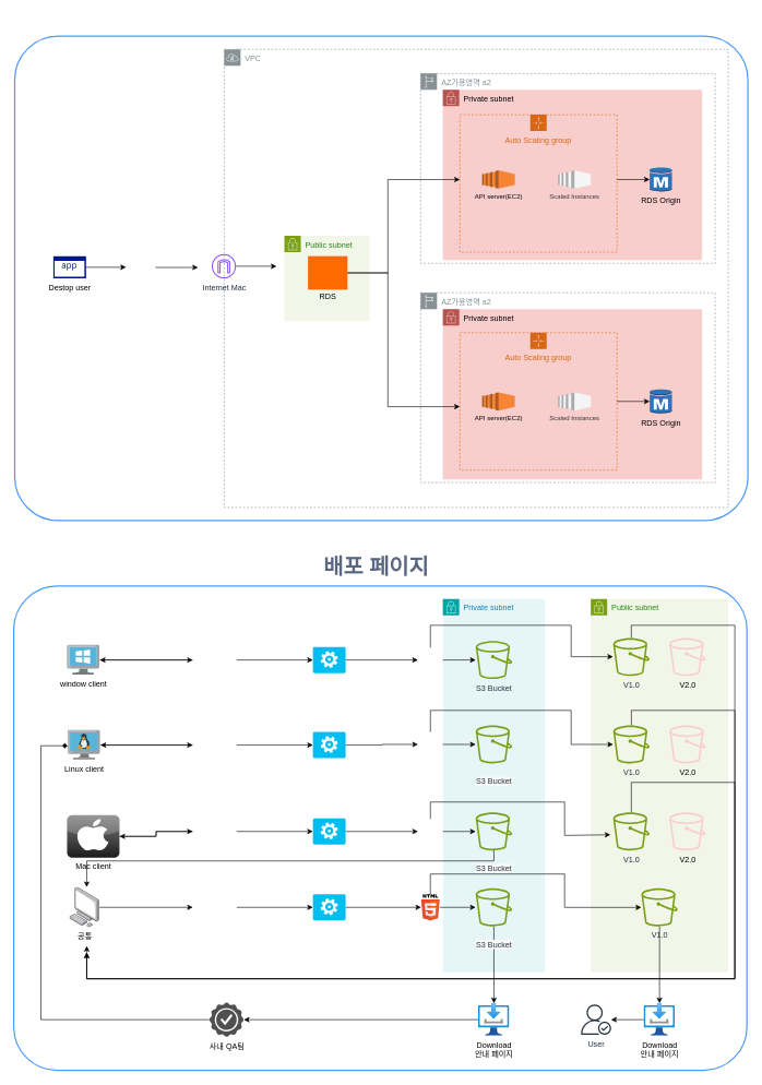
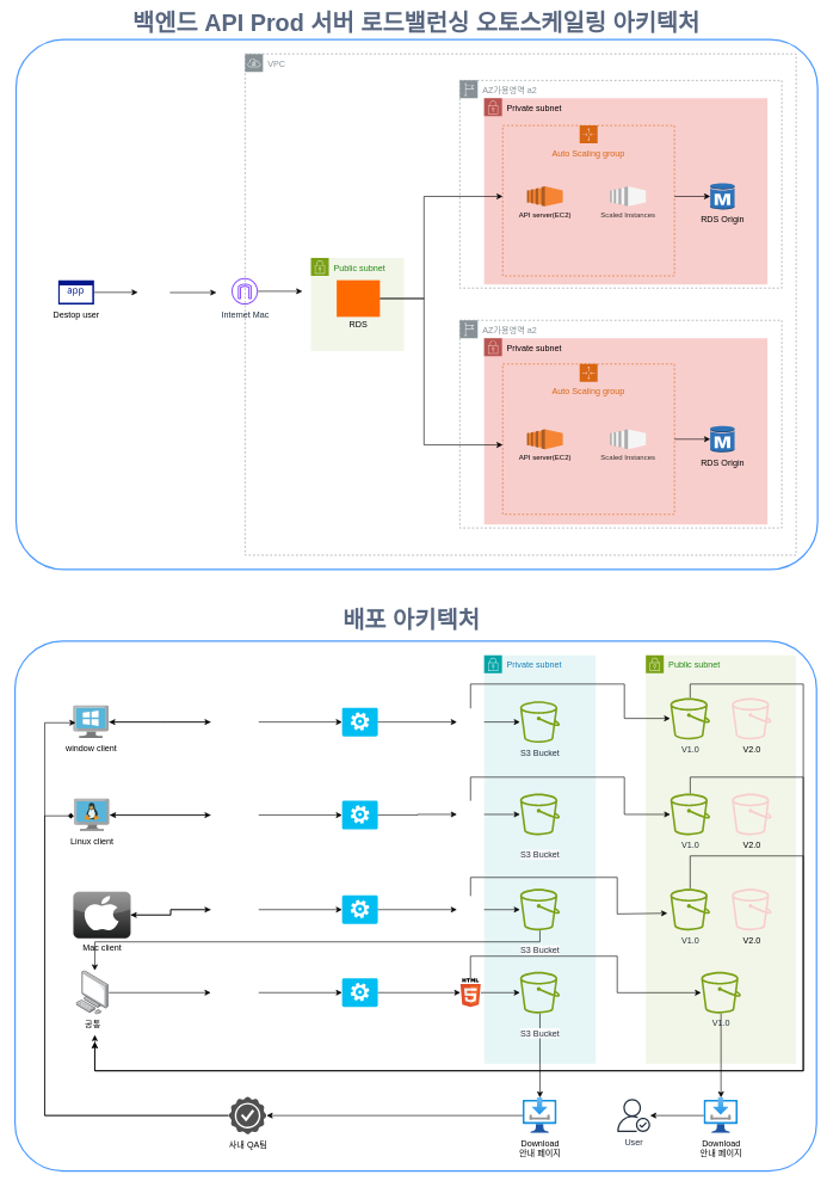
+ <mxCell id="4" value="&lt;font style=&quot;font-size: 33px;&quot;&gt;백엔드 API&amp;nbsp;Prod&amp;nbsp;서버 로드밸런싱 오토스케일링 아키텍처&lt;/font&gt;" style="fillColor=none;strokeColor=none;html=1;fontSize=12;fontStyle=0;align=center;fontColor=#596780;fontStyle=1;fontSize=11;container=0;" parent="2" vertex="1"><mxGeometry x="27" width="1063" height="20" as="geometry" /></mxCell>
- <mxCell id="40" value="&lt;span style=&quot;font-size: 33px;&quot;&gt;배포 페이지&lt;/span&gt;" style="fillColor=none;strokeColor=none;html=1;fontSize=12;fontStyle=0;align=center;fontColor=#596780;fontStyle=1;fontSize=11" vertex="1" parent="29"><mxGeometry x="21.5" width="1063" height="20" as="geometry" /></mxCell>
+ <mxCell id="40" value="&lt;span style=&quot;font-size: 33px;&quot;&gt;배포 아키텍처&lt;/span&gt;" style="fillColor=none;strokeColor=none;html=1;fontSize=12;fontStyle=0;align=center;fontColor=#596780;fontStyle=1;fontSize=11" vertex="1" parent="29"><mxGeometry x="21.5" width="1063" height="20" as="geometry" /></mxCell>
+ <mxCell id="90" style="edgeStyle=orthogonalEdgeStyle;rounded=0;orthogonalLoop=1;jettySize=auto;html=1;entryX=0.065;entryY=0.522;entryDx=0;entryDy=0;entryPerimeter=0;" edge="1" parent="29" source="91" target="42"><mxGeometry relative="1" as="geometry"><mxPoint x="41.5" y="160" as="targetPoint" /><Array as="points"><mxPoint x="41.5" y="703" /><mxPoint x="41.5" y="154" /></Array></mxGeometry></mxCell>
- <mxCell id="96" value="User" style="sketch=0;outlineConnect=0;fontColor=#232F3E;gradientColor=none;fillColor=#232F3D;strokeColor=none;dashed=0;verticalLabelPosition=bottom;verticalAlign=top;align=center;html=1;fontSize=12;fontStyle=0;aspect=fixed;pointerEvents=1;shape=mxgraph.aws4.authenticated_user;" vertex="1" parent="29"><mxGeometry x="866.5" y="679.5" width="46" height="46" as="geometry" /></mxCell>
+ <mxCell id="96" value="User" style="sketch=0;outlineConnect=0;fontColor=#232F3E;gradientColor=none;fillColor=#232F3D;strokeColor=none;dashed=0;verticalLabelPosition=bottom;verticalAlign=top;align=center;html=1;fontSize=12;fontStyle=0;aspect=fixed;pointerEvents=1;shape=mxgraph.aws4.authenticated_user;" vertex="1" parent="29"><mxGeometry x="841.5" y="679.5" width="46" height="46" as="geometry" /></mxCell>
